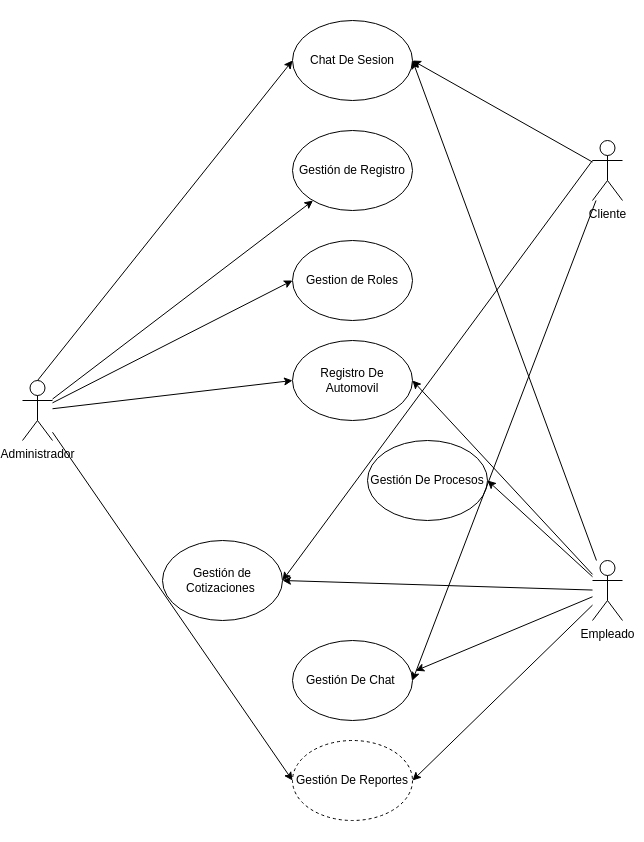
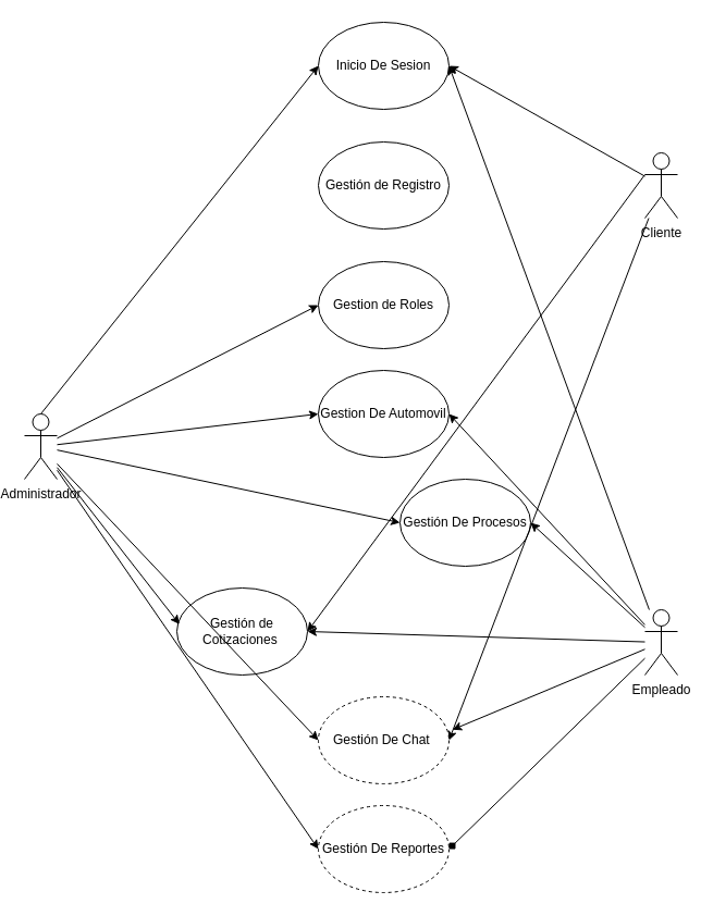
- <mxCell id="5" value="Chat De Sesion" style="ellipse;whiteSpace=wrap;html=1;" vertex="1" parent="1"><mxGeometry x="290" y="20" width="120" height="80" as="geometry" /></mxCell>
+ <mxCell id="5" value="Inicio De Sesion" style="ellipse;whiteSpace=wrap;html=1;" vertex="1" parent="1"><mxGeometry x="290" y="20" width="120" height="80" as="geometry" /></mxCell>
- <mxCell id="16" value="" style="endArrow=classic;html=1;rounded=0;" edge="1" parent="1" source="2" target="6"><mxGeometry width="50" height="50" relative="1" as="geometry"><mxPoint x="140" y="504" as="sourcePoint" /><mxPoint x="320" y="310" as="targetPoint" /></mxGeometry></mxCell>
+ <mxCell id="16" value="" style="endArrow=classic;html=1;rounded=0;entryX=0.02;entryY=0.417;entryDx=0;entryDy=0;entryPerimeter=0;" edge="1" parent="1" source="2" target="10"><mxGeometry width="50" height="50" relative="1" as="geometry"><mxPoint x="140" y="504" as="sourcePoint" /><mxPoint x="320" y="310" as="targetPoint" /></mxGeometry></mxCell>
- <mxCell id="7" value="Registro De Automovil" style="ellipse;whiteSpace=wrap;html=1;" vertex="1" parent="1"><mxGeometry x="290" y="340" width="120" height="80" as="geometry" /></mxCell>
+ <mxCell id="7" value="Gestion De Automovil" style="ellipse;whiteSpace=wrap;html=1;" vertex="1" parent="1"><mxGeometry x="290" y="340" width="120" height="80" as="geometry" /></mxCell>
+ <mxCell id="15" value="" style="endArrow=classic;html=1;rounded=0;entryX=0;entryY=0.5;entryDx=0;entryDy=0;" edge="1" parent="1" source="2" target="9"><mxGeometry width="50" height="50" relative="1" as="geometry"><mxPoint x="130" y="494" as="sourcePoint" /><mxPoint x="310" y="300" as="targetPoint" /></mxGeometry></mxCell>
+ <mxCell id="17" value="" style="endArrow=classic;html=1;rounded=0;entryX=0;entryY=0.5;entryDx=0;entryDy=0;" edge="1" parent="1" source="2" target="11"><mxGeometry width="50" height="50" relative="1" as="geometry"><mxPoint x="150" y="514" as="sourcePoint" /><mxPoint x="330" y="320" as="targetPoint" /></mxGeometry></mxCell>
- <mxCell id="11" value="Gestión De Chat&amp;nbsp;" style="ellipse;whiteSpace=wrap;html=1;" vertex="1" parent="1"><mxGeometry x="290" y="640" width="120" height="80" as="geometry" /></mxCell>
+ <mxCell id="11" value="Gestión De Chat&amp;nbsp;" style="ellipse;whiteSpace=wrap;html=1;dashed=1;" vertex="1" parent="1"><mxGeometry x="290" y="640" width="120" height="80" as="geometry" /></mxCell>
- <mxCell id="28" value="" style="endArrow=classic;html=1;rounded=0;entryX=1;entryY=0.5;entryDx=0;entryDy=0;" edge="1" parent="1" source="4" target="12"><mxGeometry width="50" height="50" relative="1" as="geometry"><mxPoint x="630" y="366" as="sourcePoint" /><mxPoint x="480" y="130" as="targetPoint" /></mxGeometry></mxCell>
+ <mxCell id="28" value="" style="endArrow=diamond;html=1;rounded=0;entryX=1;entryY=0.5;entryDx=0;entryDy=0;" edge="1" parent="1" source="4" target="12"><mxGeometry width="50" height="50" relative="1" as="geometry"><mxPoint x="630" y="366" as="sourcePoint" /><mxPoint x="480" y="130" as="targetPoint" /></mxGeometry></mxCell>
